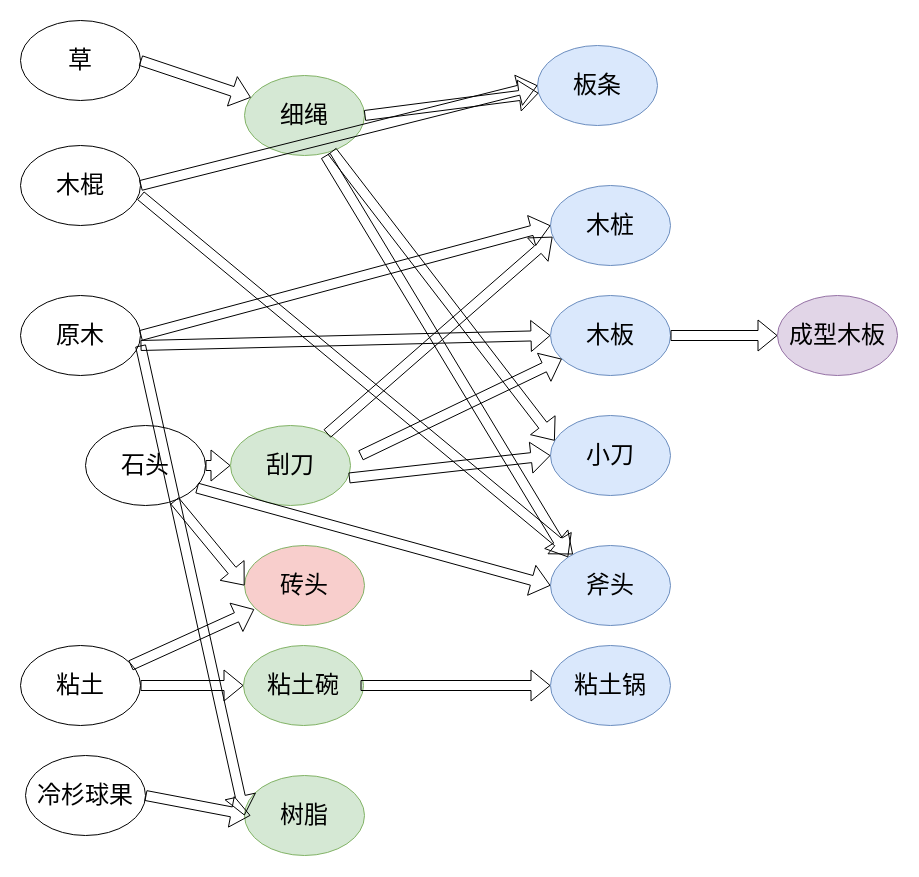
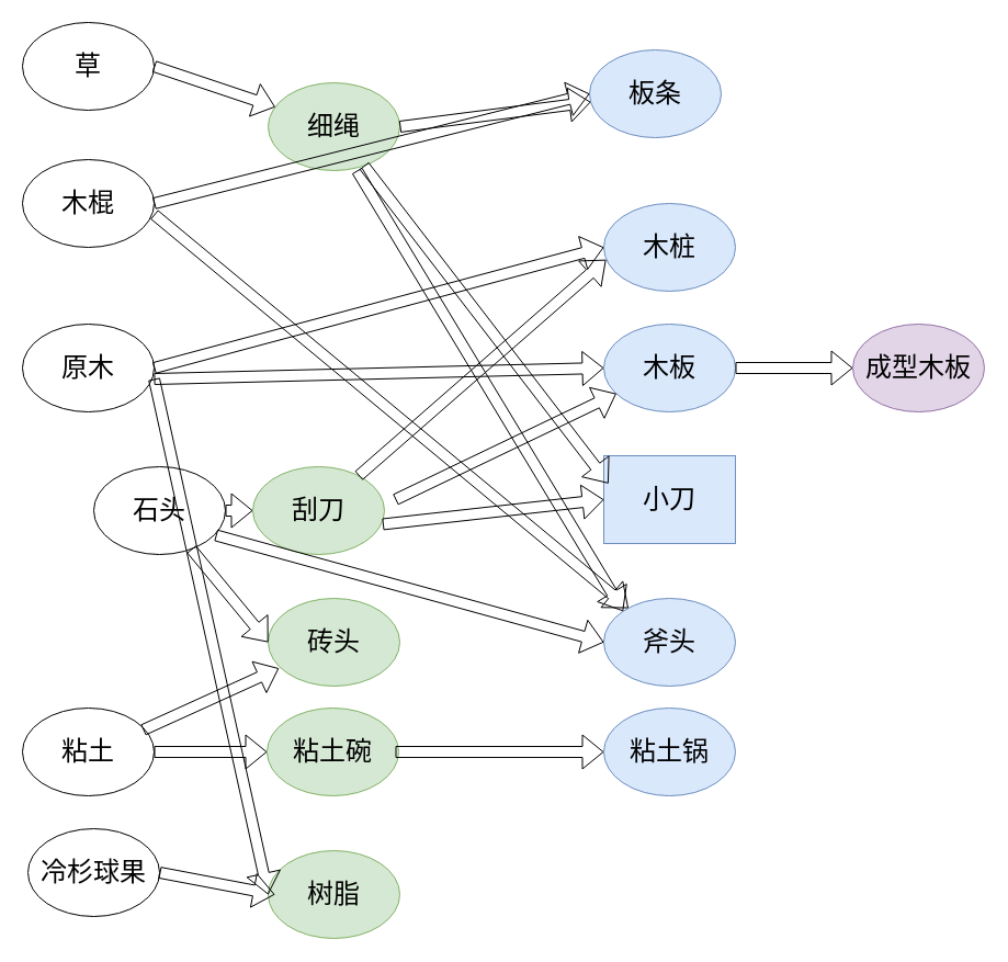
- <mxCell id="19" value="&lt;span style=&quot;font-size: 24px&quot;&gt;小刀&lt;/span&gt;" style="ellipse;whiteSpace=wrap;html=1;fillColor=#dae8fc;strokeColor=#6c8ebf;" vertex="1" parent="1"><mxGeometry x="550" y="415" width="120" height="80" as="geometry" /></mxCell>
+ <mxCell id="19" value="&lt;span style=&quot;font-size: 24px&quot;&gt;小刀&lt;/span&gt;" style="whiteSpace=wrap;html=1;fillColor=#dae8fc;strokeColor=#6c8ebf;rounded=0;" vertex="1" parent="1"><mxGeometry x="550" y="415" width="120" height="80" as="geometry" /></mxCell>
- <mxCell id="31" value="&lt;span style=&quot;font-size: 24px&quot;&gt;砖头&lt;/span&gt;" style="ellipse;whiteSpace=wrap;html=1;fillColor=#f8cecc;strokeColor=#82b366;" vertex="1" parent="1"><mxGeometry x="244" y="545" width="120" height="80" as="geometry" /></mxCell>
+ <mxCell id="31" value="&lt;span style=&quot;font-size: 24px&quot;&gt;砖头&lt;/span&gt;" style="ellipse;whiteSpace=wrap;html=1;fillColor=#d5e8d4;strokeColor=#82b366;" vertex="1" parent="1"><mxGeometry x="244" y="545" width="120" height="80" as="geometry" /></mxCell>
